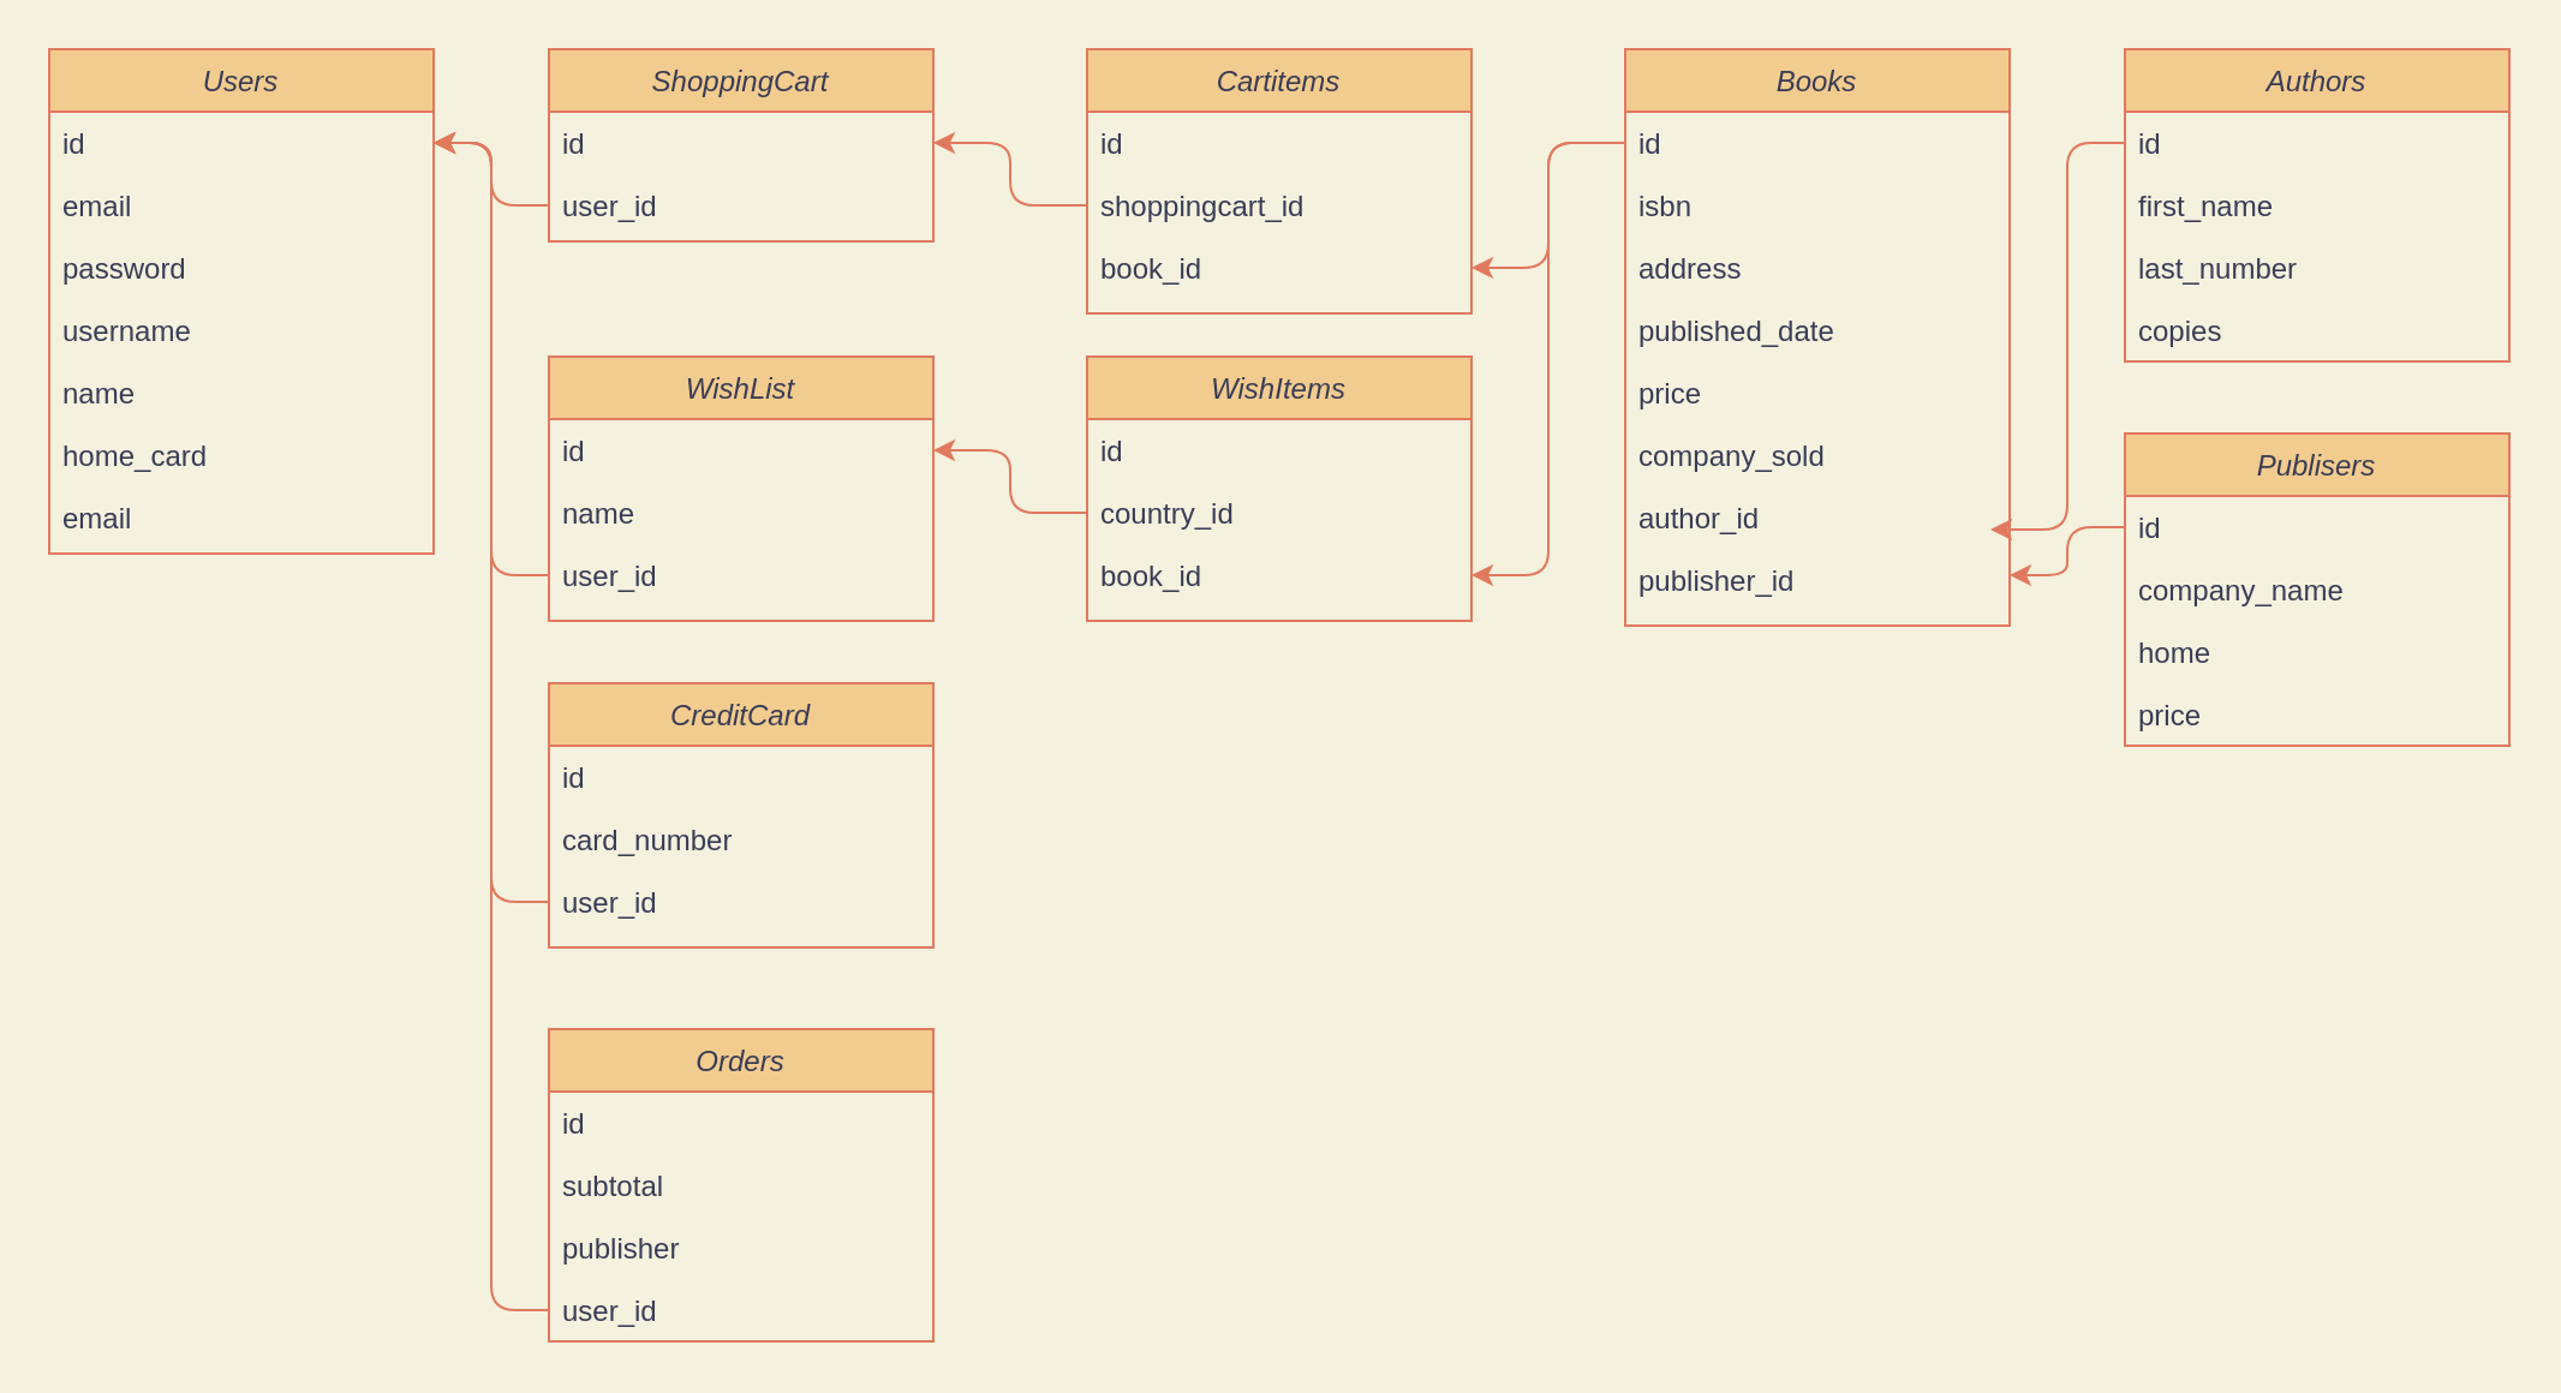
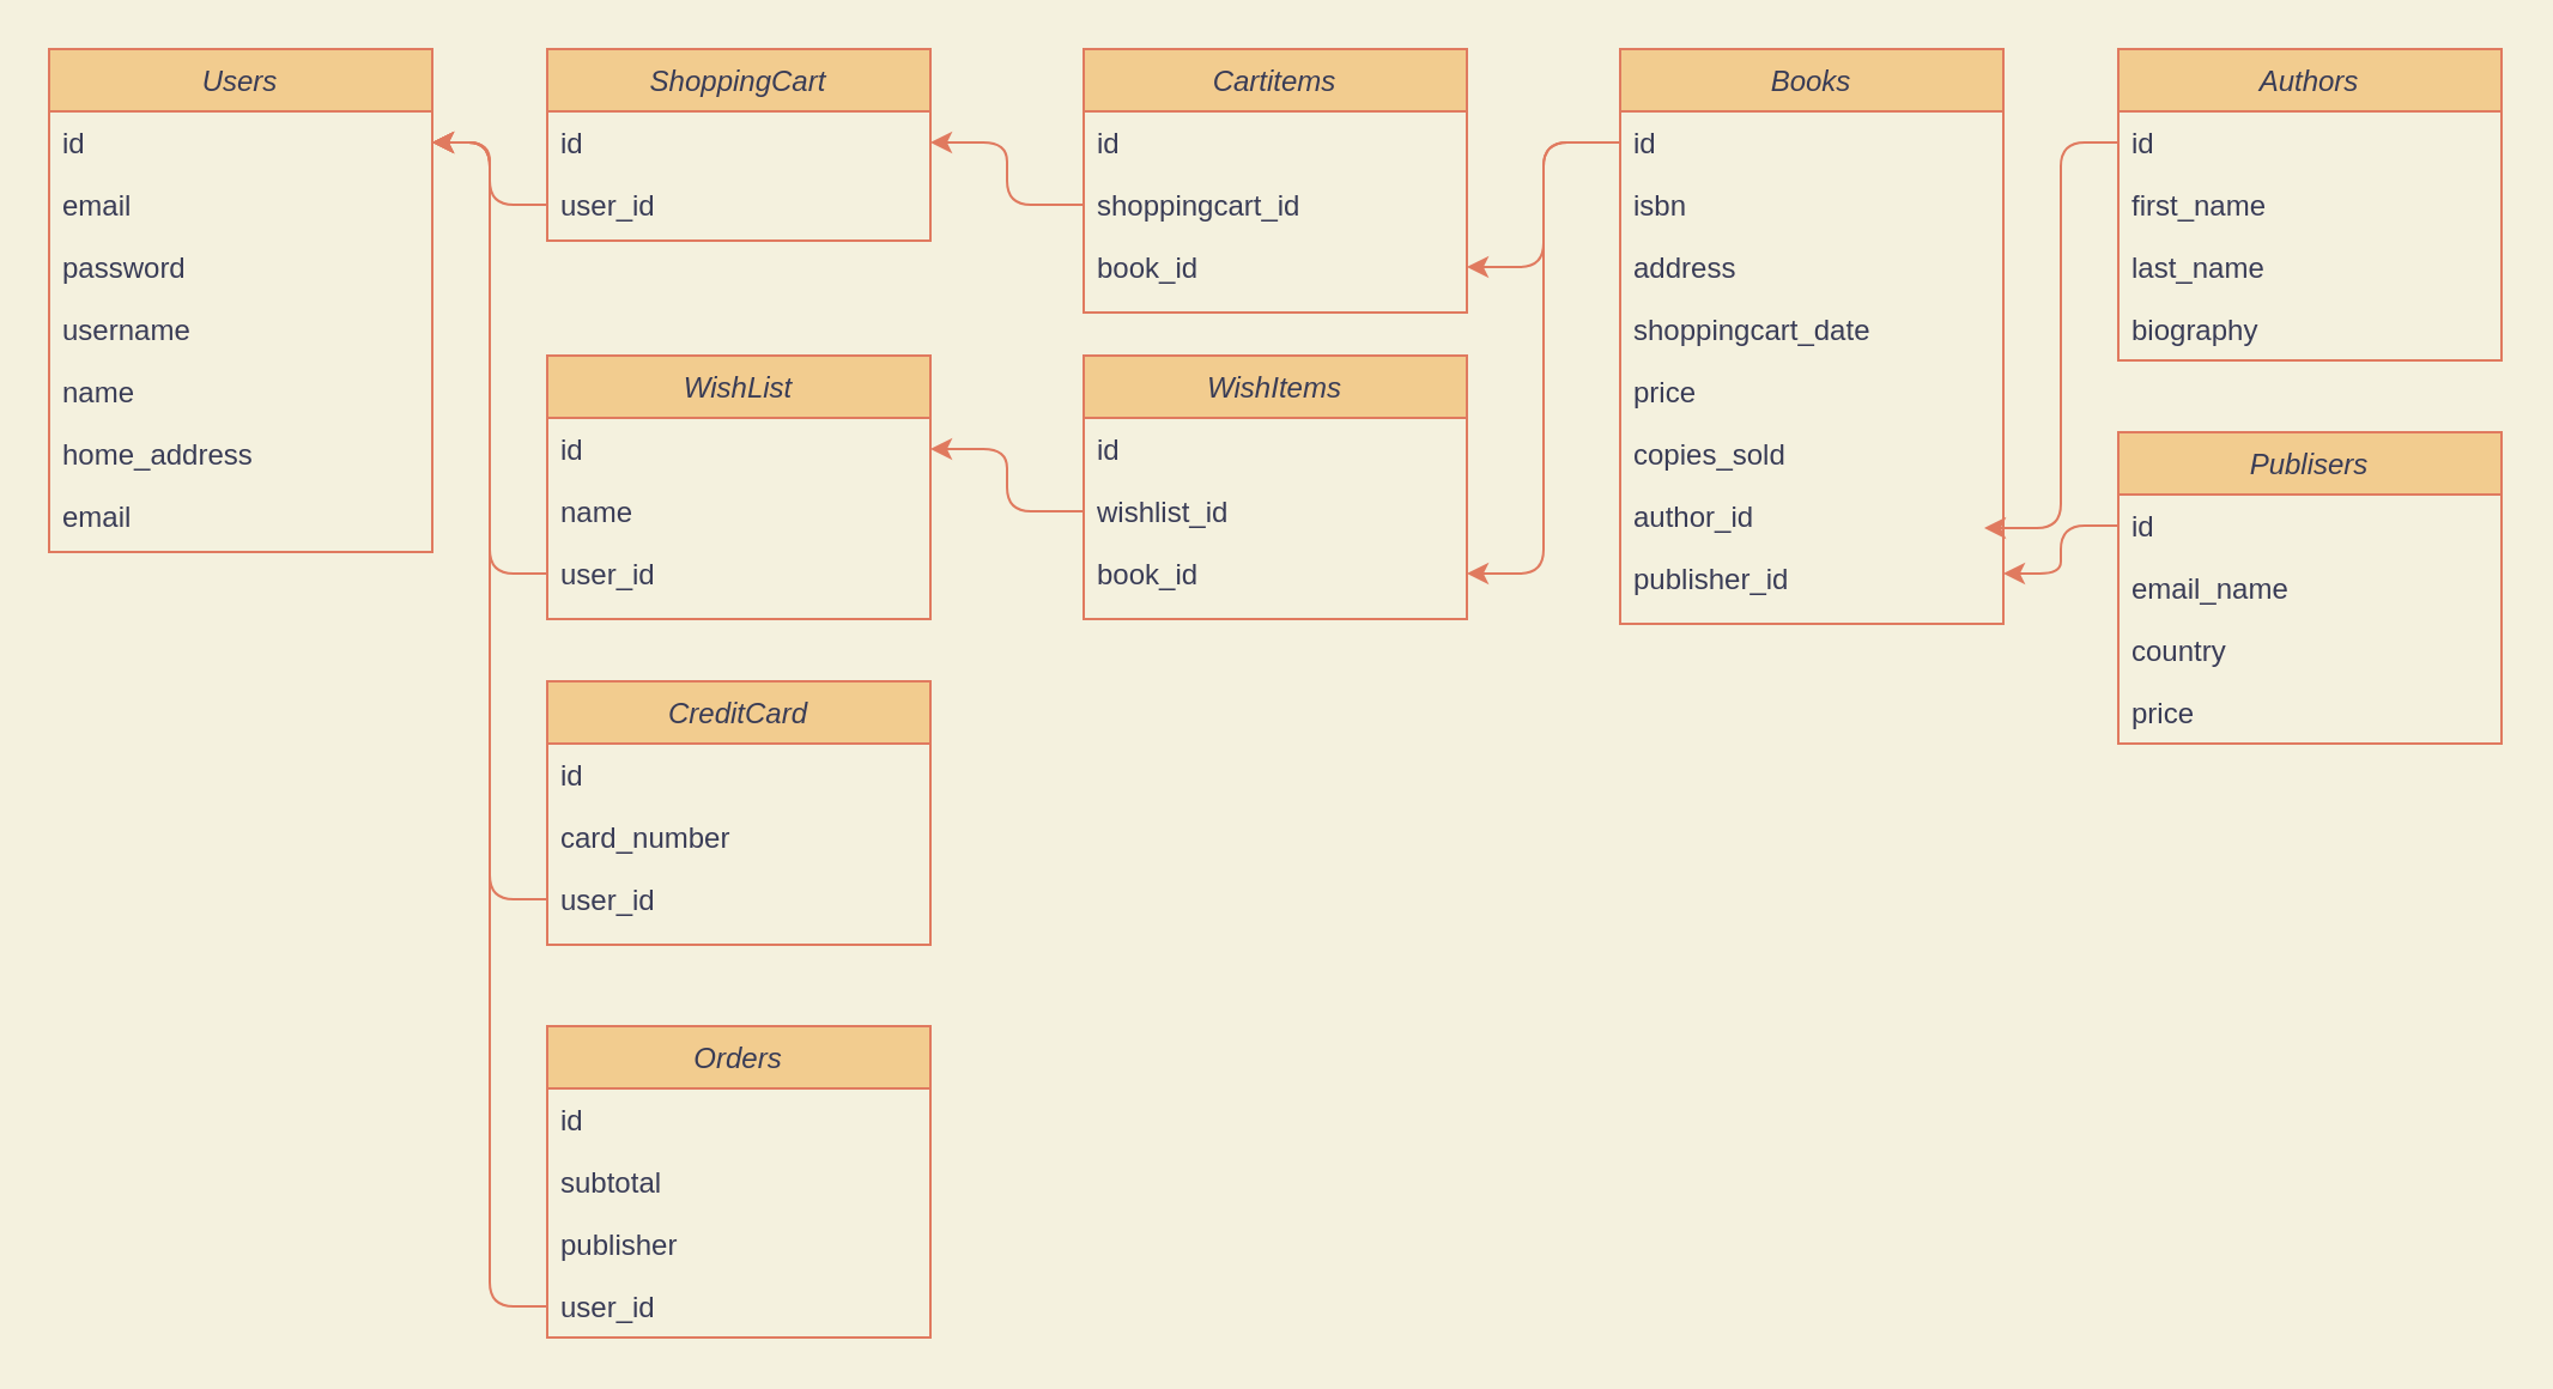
- <mxCell id="42" value="last_number" style="text;align=left;verticalAlign=top;spacingLeft=4;spacingRight=4;overflow=hidden;rotatable=0;points=[[0,0.5],[1,0.5]];portConstraint=eastwest;rounded=0;shadow=0;html=0;fontColor=#393C56;" vertex="1" parent="39"><mxGeometry y="78" width="160" height="26" as="geometry" /></mxCell>
+ <mxCell id="42" value="last_name" style="text;align=left;verticalAlign=top;spacingLeft=4;spacingRight=4;overflow=hidden;rotatable=0;points=[[0,0.5],[1,0.5]];portConstraint=eastwest;rounded=0;shadow=0;html=0;fontColor=#393C56;" vertex="1" parent="39"><mxGeometry y="78" width="160" height="26" as="geometry" /></mxCell>
- <mxCell id="29" value="published_date" style="text;align=left;verticalAlign=top;spacingLeft=4;spacingRight=4;overflow=hidden;rotatable=0;points=[[0,0.5],[1,0.5]];portConstraint=eastwest;rounded=0;shadow=0;html=0;fontColor=#393C56;" vertex="1" parent="25"><mxGeometry y="104" width="160" height="26" as="geometry" /></mxCell>
+ <mxCell id="29" value="shoppingcart_date" style="text;align=left;verticalAlign=top;spacingLeft=4;spacingRight=4;overflow=hidden;rotatable=0;points=[[0,0.5],[1,0.5]];portConstraint=eastwest;rounded=0;shadow=0;html=0;fontColor=#393C56;" vertex="1" parent="25"><mxGeometry y="104" width="160" height="26" as="geometry" /></mxCell>
- <mxCell id="43" value="copies" style="text;align=left;verticalAlign=top;spacingLeft=4;spacingRight=4;overflow=hidden;rotatable=0;points=[[0,0.5],[1,0.5]];portConstraint=eastwest;rounded=0;shadow=0;html=0;fontColor=#393C56;" vertex="1" parent="39"><mxGeometry y="104" width="160" height="26" as="geometry" /></mxCell>
+ <mxCell id="43" value="biography" style="text;align=left;verticalAlign=top;spacingLeft=4;spacingRight=4;overflow=hidden;rotatable=0;points=[[0,0.5],[1,0.5]];portConstraint=eastwest;rounded=0;shadow=0;html=0;fontColor=#393C56;" vertex="1" parent="39"><mxGeometry y="104" width="160" height="26" as="geometry" /></mxCell>
- <mxCell id="8" value="home_card" style="text;align=left;verticalAlign=top;spacingLeft=4;spacingRight=4;overflow=hidden;rotatable=0;points=[[0,0.5],[1,0.5]];portConstraint=eastwest;rounded=0;shadow=0;html=0;fontColor=#393C56;" parent="2" vertex="1"><mxGeometry y="156" width="160" height="26" as="geometry" /></mxCell>
+ <mxCell id="8" value="home_address" style="text;align=left;verticalAlign=top;spacingLeft=4;spacingRight=4;overflow=hidden;rotatable=0;points=[[0,0.5],[1,0.5]];portConstraint=eastwest;rounded=0;shadow=0;html=0;fontColor=#393C56;" parent="2" vertex="1"><mxGeometry y="156" width="160" height="26" as="geometry" /></mxCell>
- <mxCell id="31" value="company_sold" style="text;align=left;verticalAlign=top;spacingLeft=4;spacingRight=4;overflow=hidden;rotatable=0;points=[[0,0.5],[1,0.5]];portConstraint=eastwest;rounded=0;shadow=0;html=0;fontColor=#393C56;" vertex="1" parent="25"><mxGeometry y="156" width="160" height="26" as="geometry" /></mxCell>
+ <mxCell id="31" value="copies_sold" style="text;align=left;verticalAlign=top;spacingLeft=4;spacingRight=4;overflow=hidden;rotatable=0;points=[[0,0.5],[1,0.5]];portConstraint=eastwest;rounded=0;shadow=0;html=0;fontColor=#393C56;" vertex="1" parent="25"><mxGeometry y="156" width="160" height="26" as="geometry" /></mxCell>
- <mxCell id="23" value="country_id" style="text;align=left;verticalAlign=top;spacingLeft=4;spacingRight=4;overflow=hidden;rotatable=0;points=[[0,0.5],[1,0.5]];portConstraint=eastwest;rounded=0;shadow=0;html=0;fontColor=#393C56;" parent="21" vertex="1"><mxGeometry y="52" width="160" height="26" as="geometry" /></mxCell>
+ <mxCell id="23" value="wishlist_id" style="text;align=left;verticalAlign=top;spacingLeft=4;spacingRight=4;overflow=hidden;rotatable=0;points=[[0,0.5],[1,0.5]];portConstraint=eastwest;rounded=0;shadow=0;html=0;fontColor=#393C56;" parent="21" vertex="1"><mxGeometry y="52" width="160" height="26" as="geometry" /></mxCell>
- <mxCell id="36" value="company_name" style="text;align=left;verticalAlign=top;spacingLeft=4;spacingRight=4;overflow=hidden;rotatable=0;points=[[0,0.5],[1,0.5]];portConstraint=eastwest;rounded=0;shadow=0;html=0;fontColor=#393C56;" vertex="1" parent="34"><mxGeometry y="52" width="160" height="26" as="geometry" /></mxCell>
+ <mxCell id="36" value="email_name" style="text;align=left;verticalAlign=top;spacingLeft=4;spacingRight=4;overflow=hidden;rotatable=0;points=[[0,0.5],[1,0.5]];portConstraint=eastwest;rounded=0;shadow=0;html=0;fontColor=#393C56;" vertex="1" parent="34"><mxGeometry y="52" width="160" height="26" as="geometry" /></mxCell>
- <mxCell id="37" value="home" style="text;align=left;verticalAlign=top;spacingLeft=4;spacingRight=4;overflow=hidden;rotatable=0;points=[[0,0.5],[1,0.5]];portConstraint=eastwest;rounded=0;shadow=0;html=0;fontColor=#393C56;" vertex="1" parent="34"><mxGeometry y="78" width="160" height="26" as="geometry" /></mxCell>
+ <mxCell id="37" value="country" style="text;align=left;verticalAlign=top;spacingLeft=4;spacingRight=4;overflow=hidden;rotatable=0;points=[[0,0.5],[1,0.5]];portConstraint=eastwest;rounded=0;shadow=0;html=0;fontColor=#393C56;" vertex="1" parent="34"><mxGeometry y="78" width="160" height="26" as="geometry" /></mxCell>
